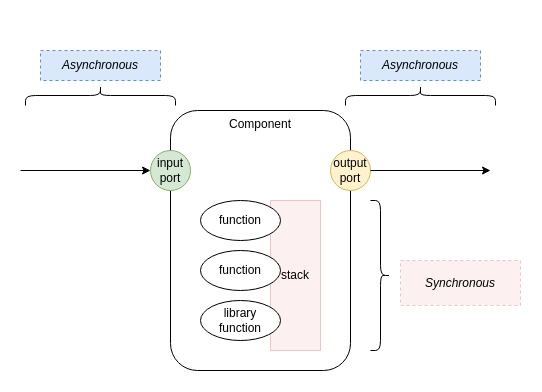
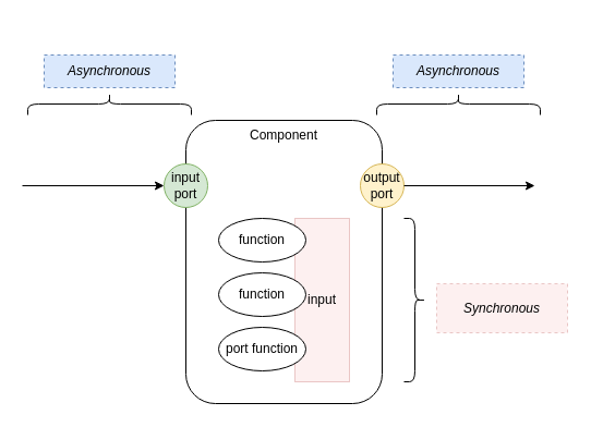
- <mxCell id="5" value="stack" style="rounded=0;whiteSpace=wrap;html=1;fillColor=#f8cecc;strokeColor=#b85450;opacity=30;" parent="1" vertex="1"><mxGeometry x="270" y="200" width="50" height="150" as="geometry" /></mxCell>
+ <mxCell id="5" value="input" style="rounded=0;whiteSpace=wrap;html=1;fillColor=#f8cecc;strokeColor=#b85450;opacity=30;" parent="1" vertex="1"><mxGeometry x="270" y="200" width="50" height="150" as="geometry" /></mxCell>
- <mxCell id="10" value="library function" style="ellipse;whiteSpace=wrap;html=1;" parent="1" vertex="1"><mxGeometry x="200" y="300" width="80" height="40" as="geometry" /></mxCell>
+ <mxCell id="10" value="port function" style="ellipse;whiteSpace=wrap;html=1;" parent="1" vertex="1"><mxGeometry x="200" y="300" width="80" height="40" as="geometry" /></mxCell>
